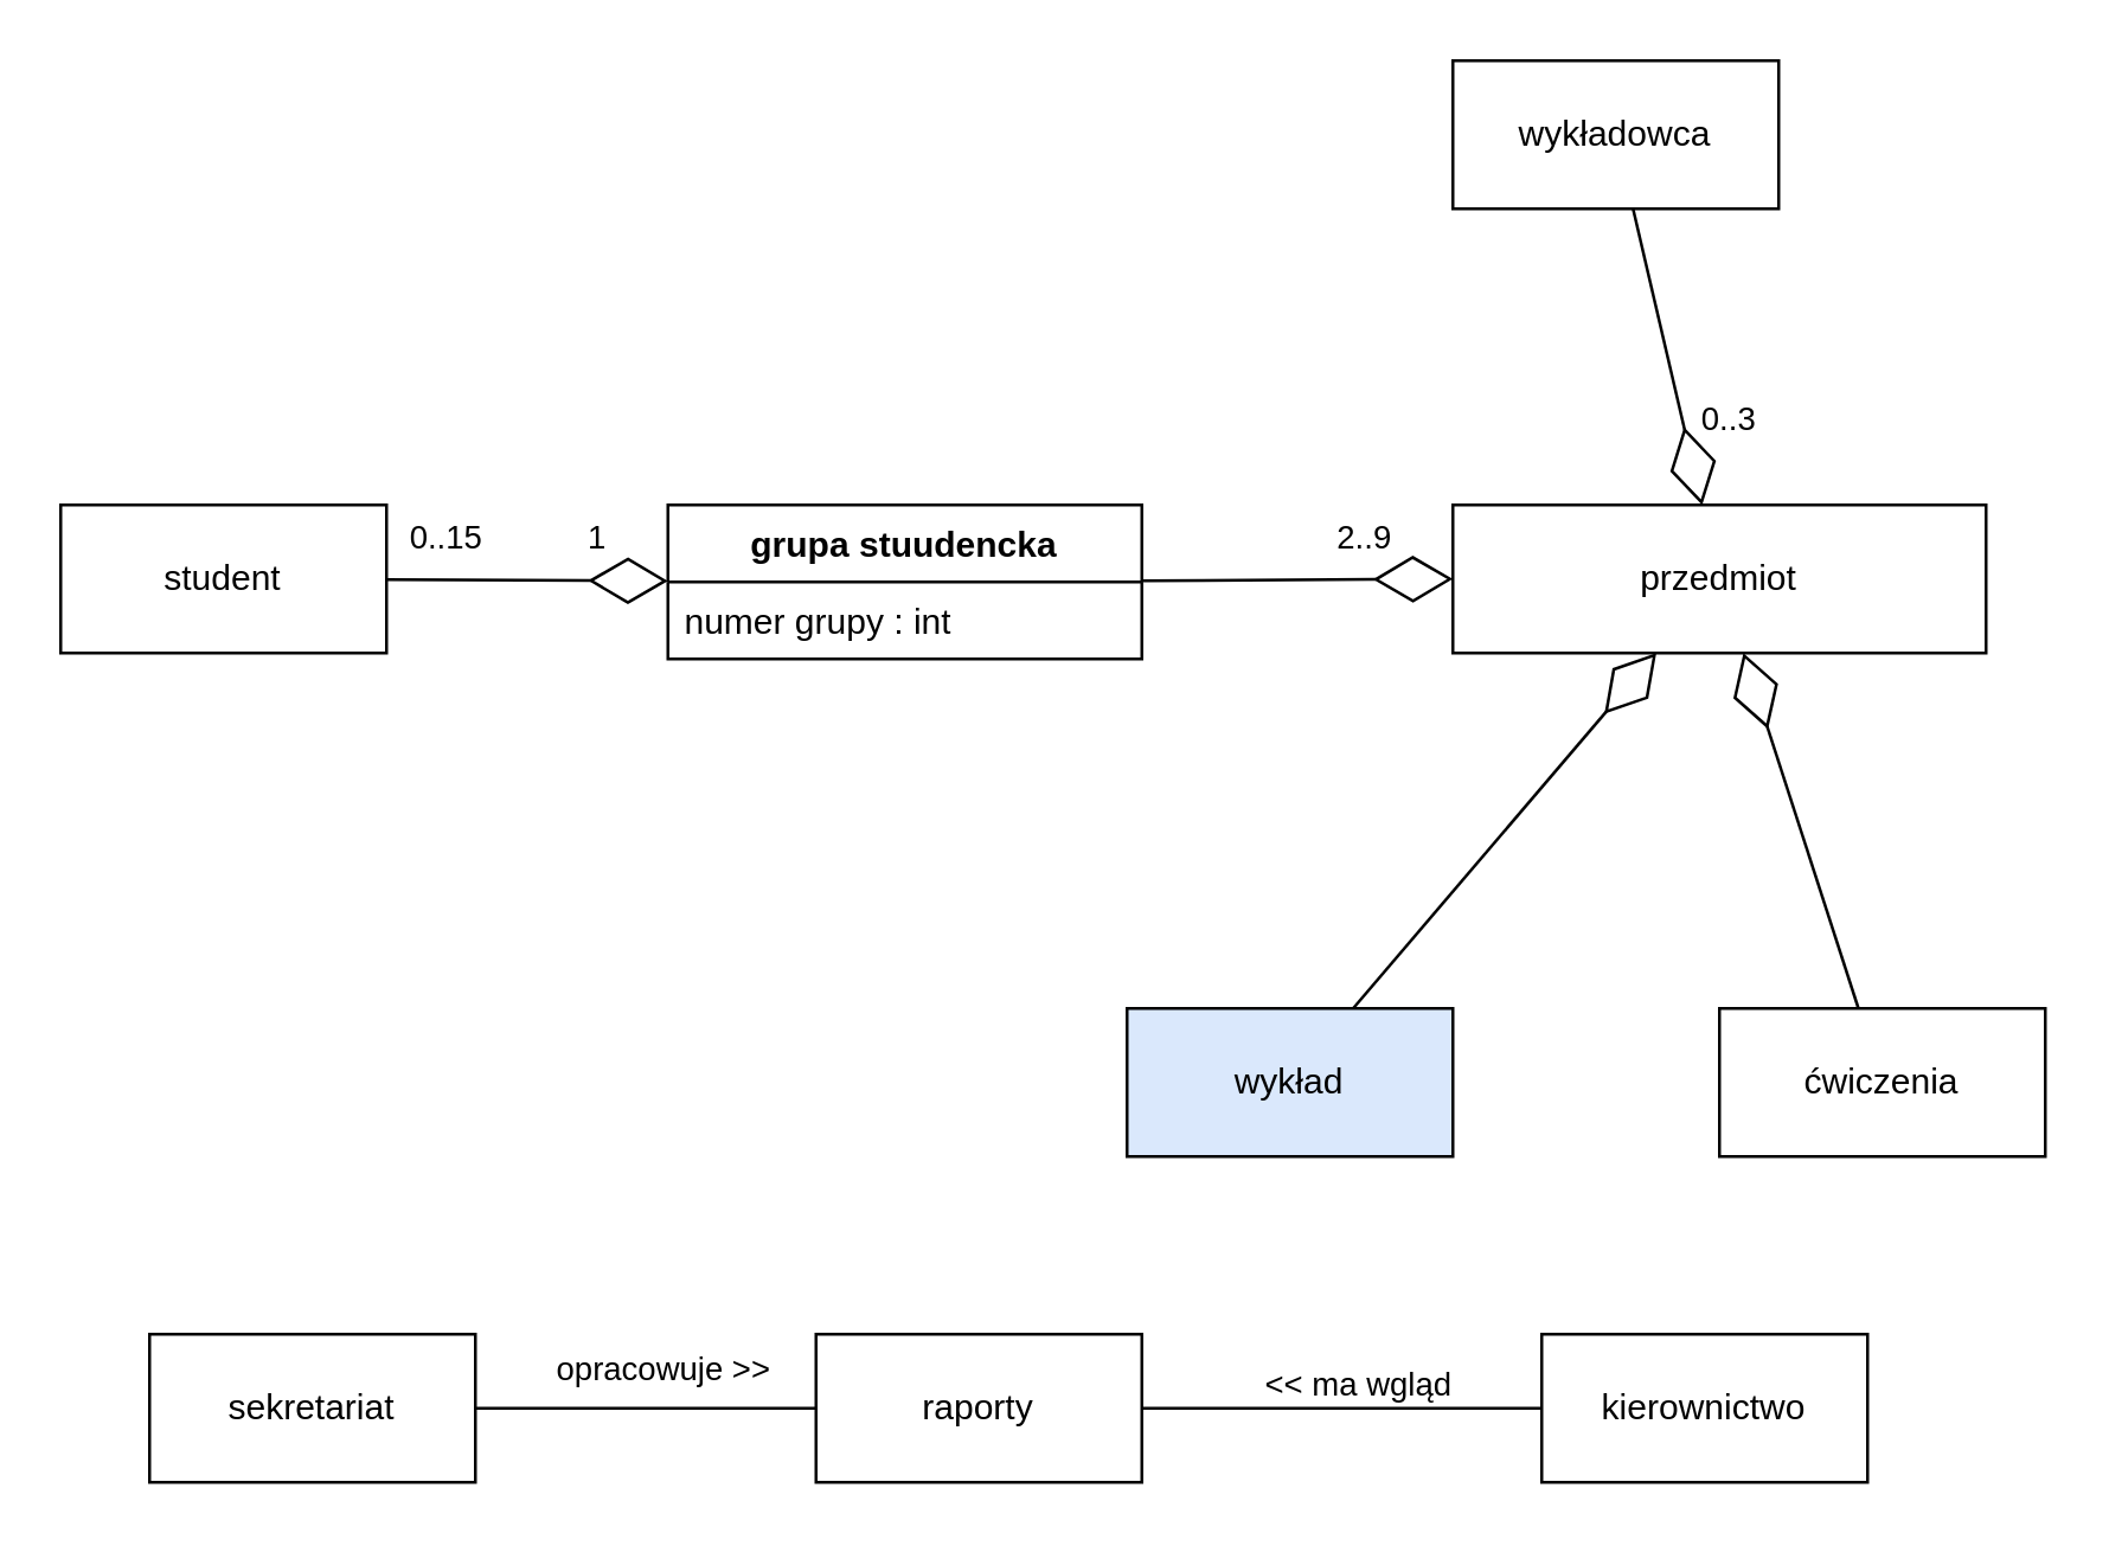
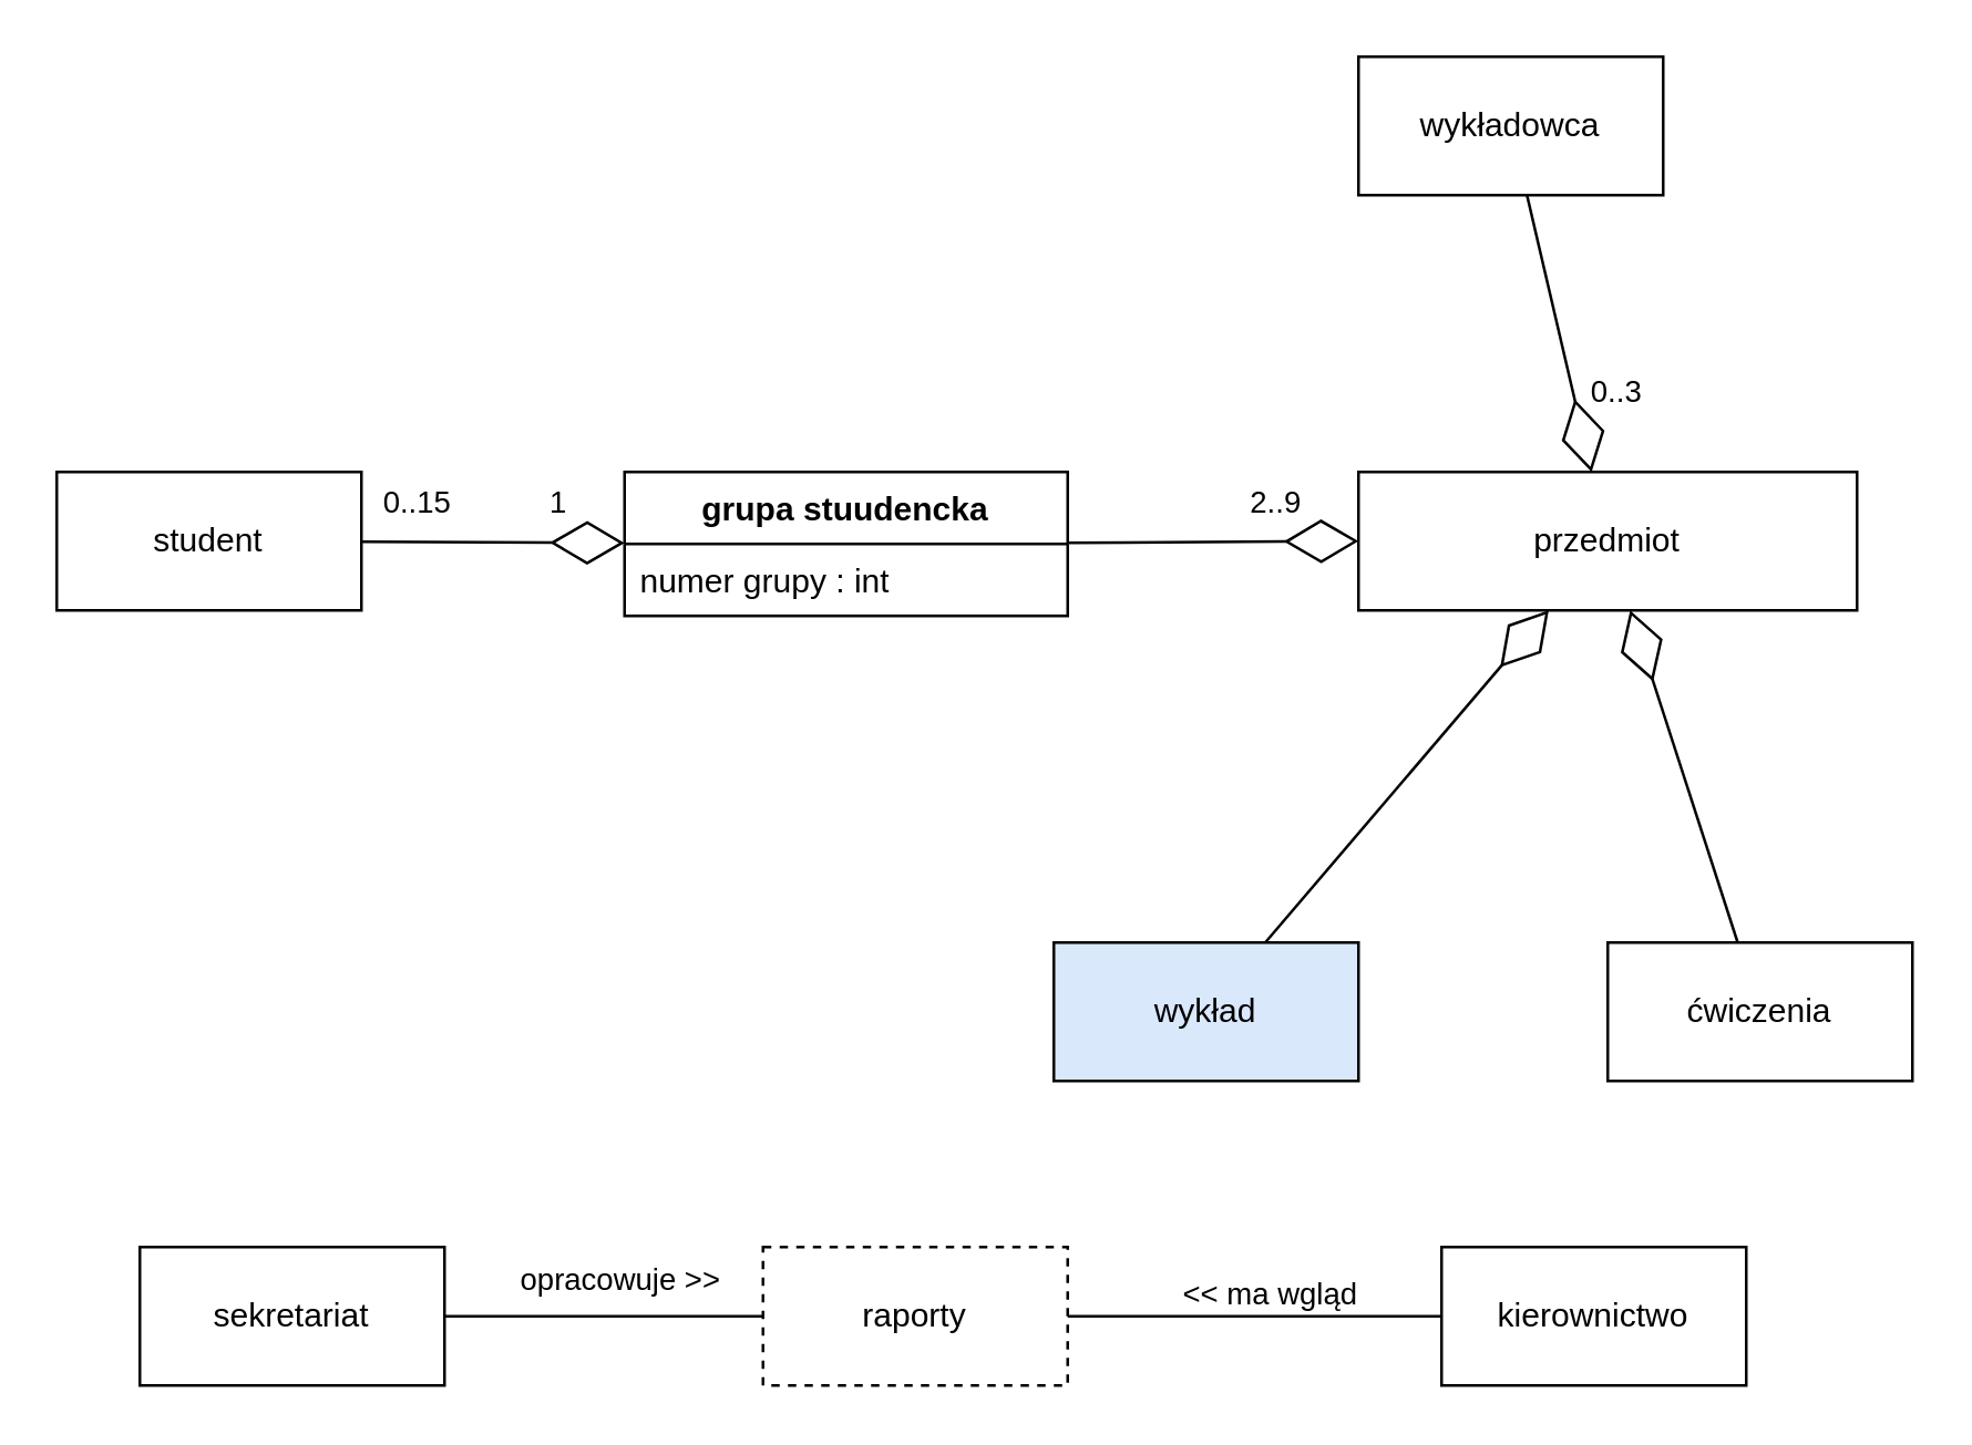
- <mxCell id="19" value="raporty" style="html=1;whiteSpace=wrap;" vertex="1" parent="1"><mxGeometry x="275" y="450" width="110" height="50" as="geometry" /></mxCell>
+ <mxCell id="19" value="raporty" style="html=1;whiteSpace=wrap;dashed=1;" vertex="1" parent="1"><mxGeometry x="275" y="450" width="110" height="50" as="geometry" /></mxCell>
